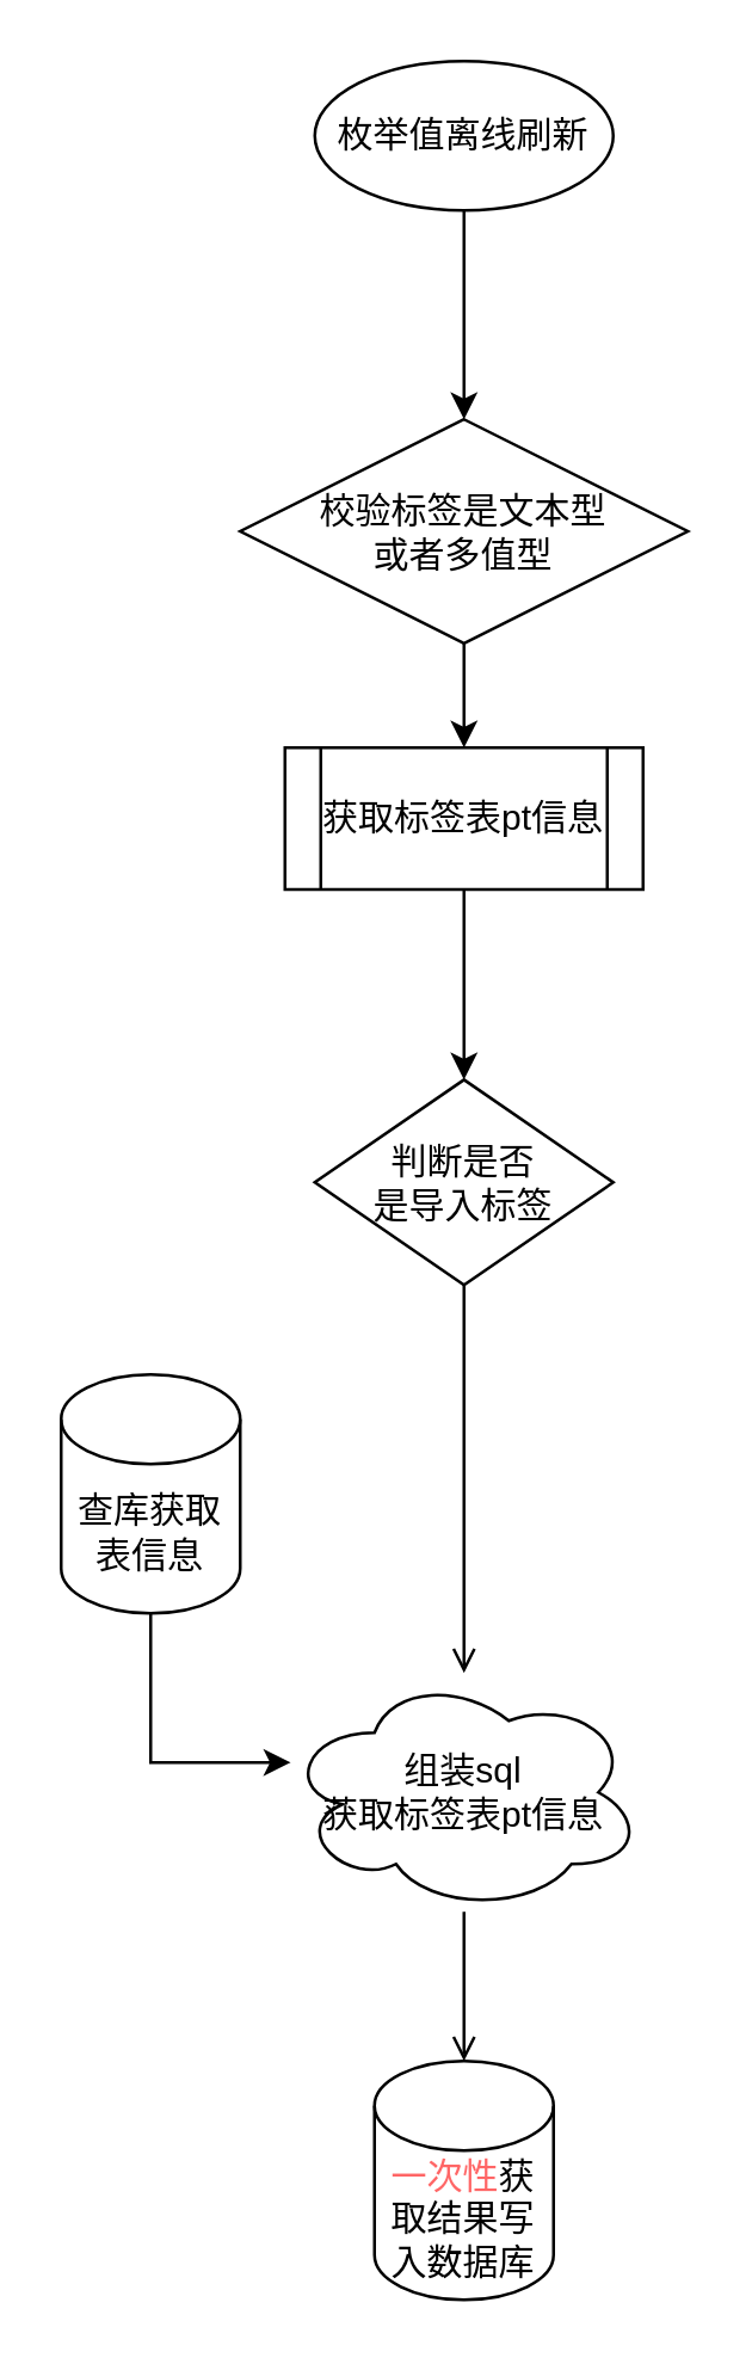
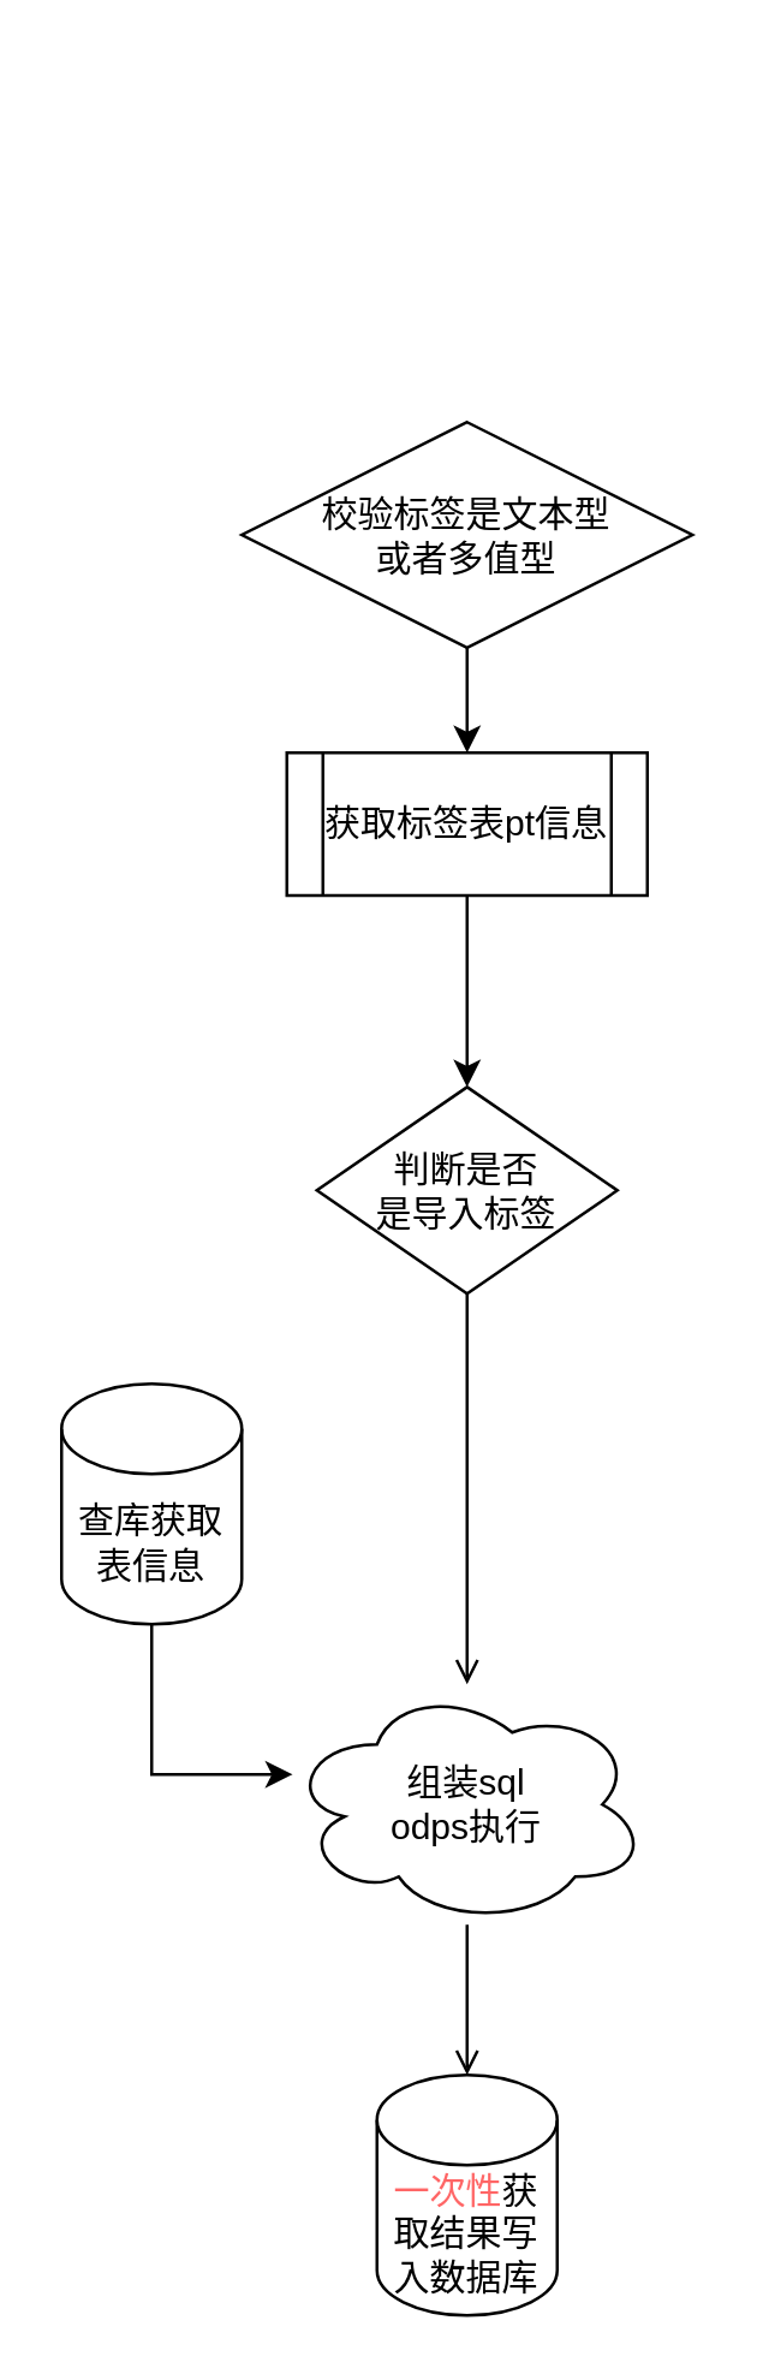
- <mxCell id="3" value="枚举值离线刷新" style="ellipse;whiteSpace=wrap;html=1;" vertex="1" parent="1"><mxGeometry x="105" y="20" width="100" height="50" as="geometry" /></mxCell>
- <mxCell id="2" value="" style="edgeStyle=orthogonalEdgeStyle;rounded=0;orthogonalLoop=1;jettySize=auto;html=1;" edge="1" parent="1" source="3" target="5"><mxGeometry relative="1" as="geometry" /></mxCell>
- <mxCell id="13" value="组装sql&lt;br&gt;获取标签表pt信息" style="ellipse;shape=cloud;whiteSpace=wrap;html=1;" vertex="1" parent="1"><mxGeometry x="95" y="560.005" width="120" height="80" as="geometry" /></mxCell>
+ <mxCell id="13" value="组装sql&lt;br&gt;odps执行" style="ellipse;shape=cloud;whiteSpace=wrap;html=1;" vertex="1" parent="1"><mxGeometry x="95" y="560.005" width="120" height="80" as="geometry" /></mxCell>
